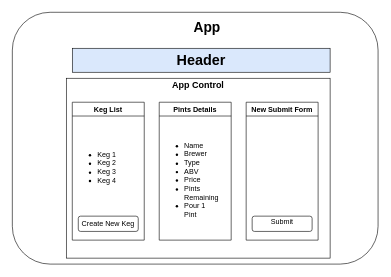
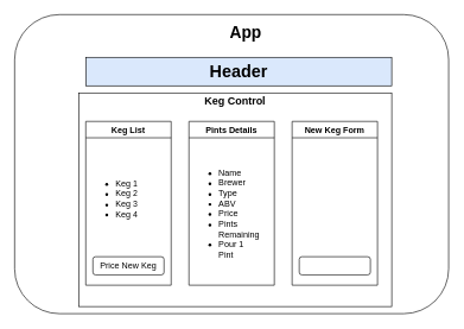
- <mxCell id="15" value="App Control" style="text;html=1;strokeColor=none;fillColor=none;align=center;verticalAlign=middle;whiteSpace=wrap;rounded=0;fontSize=15;fontStyle=1" vertex="1" parent="1"><mxGeometry x="130" y="130" width="400" height="20" as="geometry" /></mxCell>
+ <mxCell id="15" value="Keg Control" style="text;html=1;strokeColor=none;fillColor=none;align=center;verticalAlign=middle;whiteSpace=wrap;rounded=0;fontSize=15;fontStyle=1" vertex="1" parent="1"><mxGeometry x="130" y="130" width="400" height="20" as="geometry" /></mxCell>
- <mxCell id="7" value="New Submit Form" style="swimlane;" vertex="1" parent="1"><mxGeometry x="410" y="170" width="120" height="230" as="geometry" /></mxCell>
+ <mxCell id="7" value="New Keg Form" style="swimlane;" vertex="1" parent="1"><mxGeometry x="410" y="170" width="120" height="230" as="geometry" /></mxCell>
- <mxCell id="9" value="Submit&lt;br&gt;" style="text;html=1;strokeColor=none;fillColor=none;align=center;verticalAlign=middle;whiteSpace=wrap;rounded=0;" vertex="1" parent="7"><mxGeometry x="40" y="190" width="40" height="20" as="geometry" /></mxCell>
- <mxCell id="14" value="Create New Keg" style="text;html=1;strokeColor=none;fillColor=none;align=center;verticalAlign=middle;whiteSpace=wrap;rounded=0;" vertex="1" parent="12"><mxGeometry x="10" y="192.75" width="100" height="20" as="geometry" /></mxCell>
+ <mxCell id="14" value="Price New Keg" style="text;html=1;strokeColor=none;fillColor=none;align=center;verticalAlign=middle;whiteSpace=wrap;rounded=0;" vertex="1" parent="12"><mxGeometry x="10" y="192.75" width="100" height="20" as="geometry" /></mxCell>
